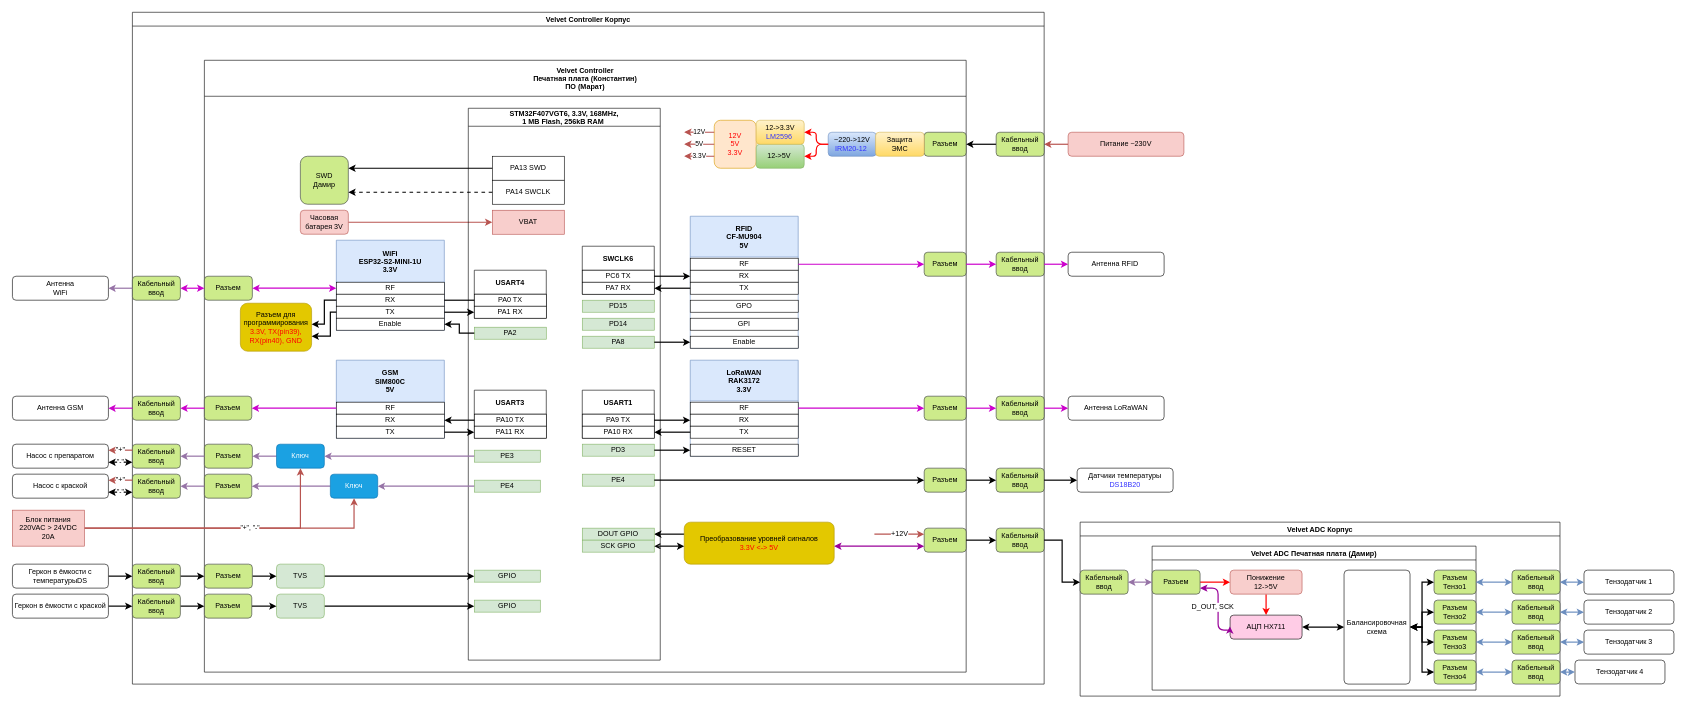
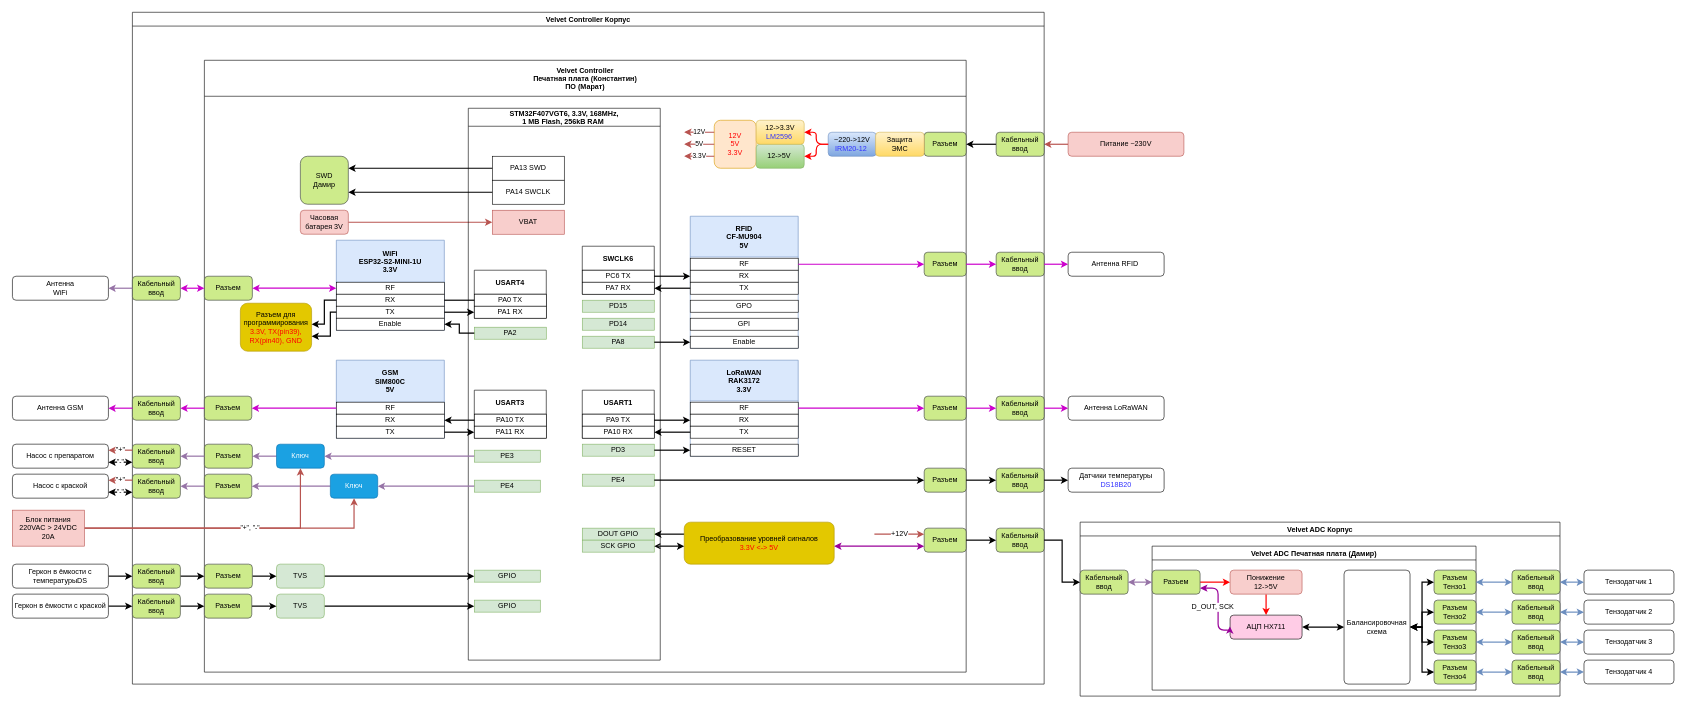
- <mxCell id="115" style="edgeStyle=orthogonalEdgeStyle;rounded=0;orthogonalLoop=1;jettySize=auto;html=1;exitX=0;exitY=0.5;exitDx=0;exitDy=0;entryX=1;entryY=0.75;entryDx=0;entryDy=0;fontSize=12;startArrow=none;startFill=0;strokeWidth=2;dashed=1;" parent="49" source="83" target="71" edge="1"><mxGeometry relative="1" as="geometry" /></mxCell>
+ <mxCell id="115" style="edgeStyle=orthogonalEdgeStyle;rounded=0;orthogonalLoop=1;jettySize=auto;html=1;exitX=0;exitY=0.5;exitDx=0;exitDy=0;entryX=1;entryY=0.75;entryDx=0;entryDy=0;fontSize=12;startArrow=none;startFill=0;strokeWidth=2;" parent="49" source="83" target="71" edge="1"><mxGeometry relative="1" as="geometry" /></mxCell>
- <mxCell id="5" value="&lt;span style=&quot;font-size: 12px;&quot;&gt;Датчики температуры&lt;/span&gt;&lt;br style=&quot;font-size: 12px;&quot;&gt;&lt;font style=&quot;font-size: 12px;&quot; color=&quot;#3333ff&quot;&gt;DS18B20&lt;/font&gt;" style="rounded=1;whiteSpace=wrap;html=1;fontSize=12;" parent="1" vertex="1"><mxGeometry x="1795" y="780" width="160" height="40" as="geometry" /></mxCell>
+ <mxCell id="5" value="&lt;span style=&quot;font-size: 12px;&quot;&gt;Датчики температуры&lt;/span&gt;&lt;br style=&quot;font-size: 12px;&quot;&gt;&lt;font style=&quot;font-size: 12px;&quot; color=&quot;#3333ff&quot;&gt;DS18B20&lt;/font&gt;" style="rounded=1;whiteSpace=wrap;html=1;fontSize=12;" parent="1" vertex="1"><mxGeometry x="1780" y="780" width="160" height="40" as="geometry" /></mxCell>
- <mxCell id="43" value="&lt;font style=&quot;font-size: 12px;&quot;&gt;Тензодатчик 4&lt;/font&gt;" style="rounded=1;whiteSpace=wrap;html=1;fontSize=12;" parent="1" vertex="1"><mxGeometry x="2625" y="1100" width="150" height="39.69" as="geometry" /></mxCell>
+ <mxCell id="43" value="&lt;font style=&quot;font-size: 12px;&quot;&gt;Тензодатчик 4&lt;/font&gt;" style="rounded=1;whiteSpace=wrap;html=1;fontSize=12;" parent="1" vertex="1"><mxGeometry x="2640" y="1100" width="150" height="39.69" as="geometry" /></mxCell>
